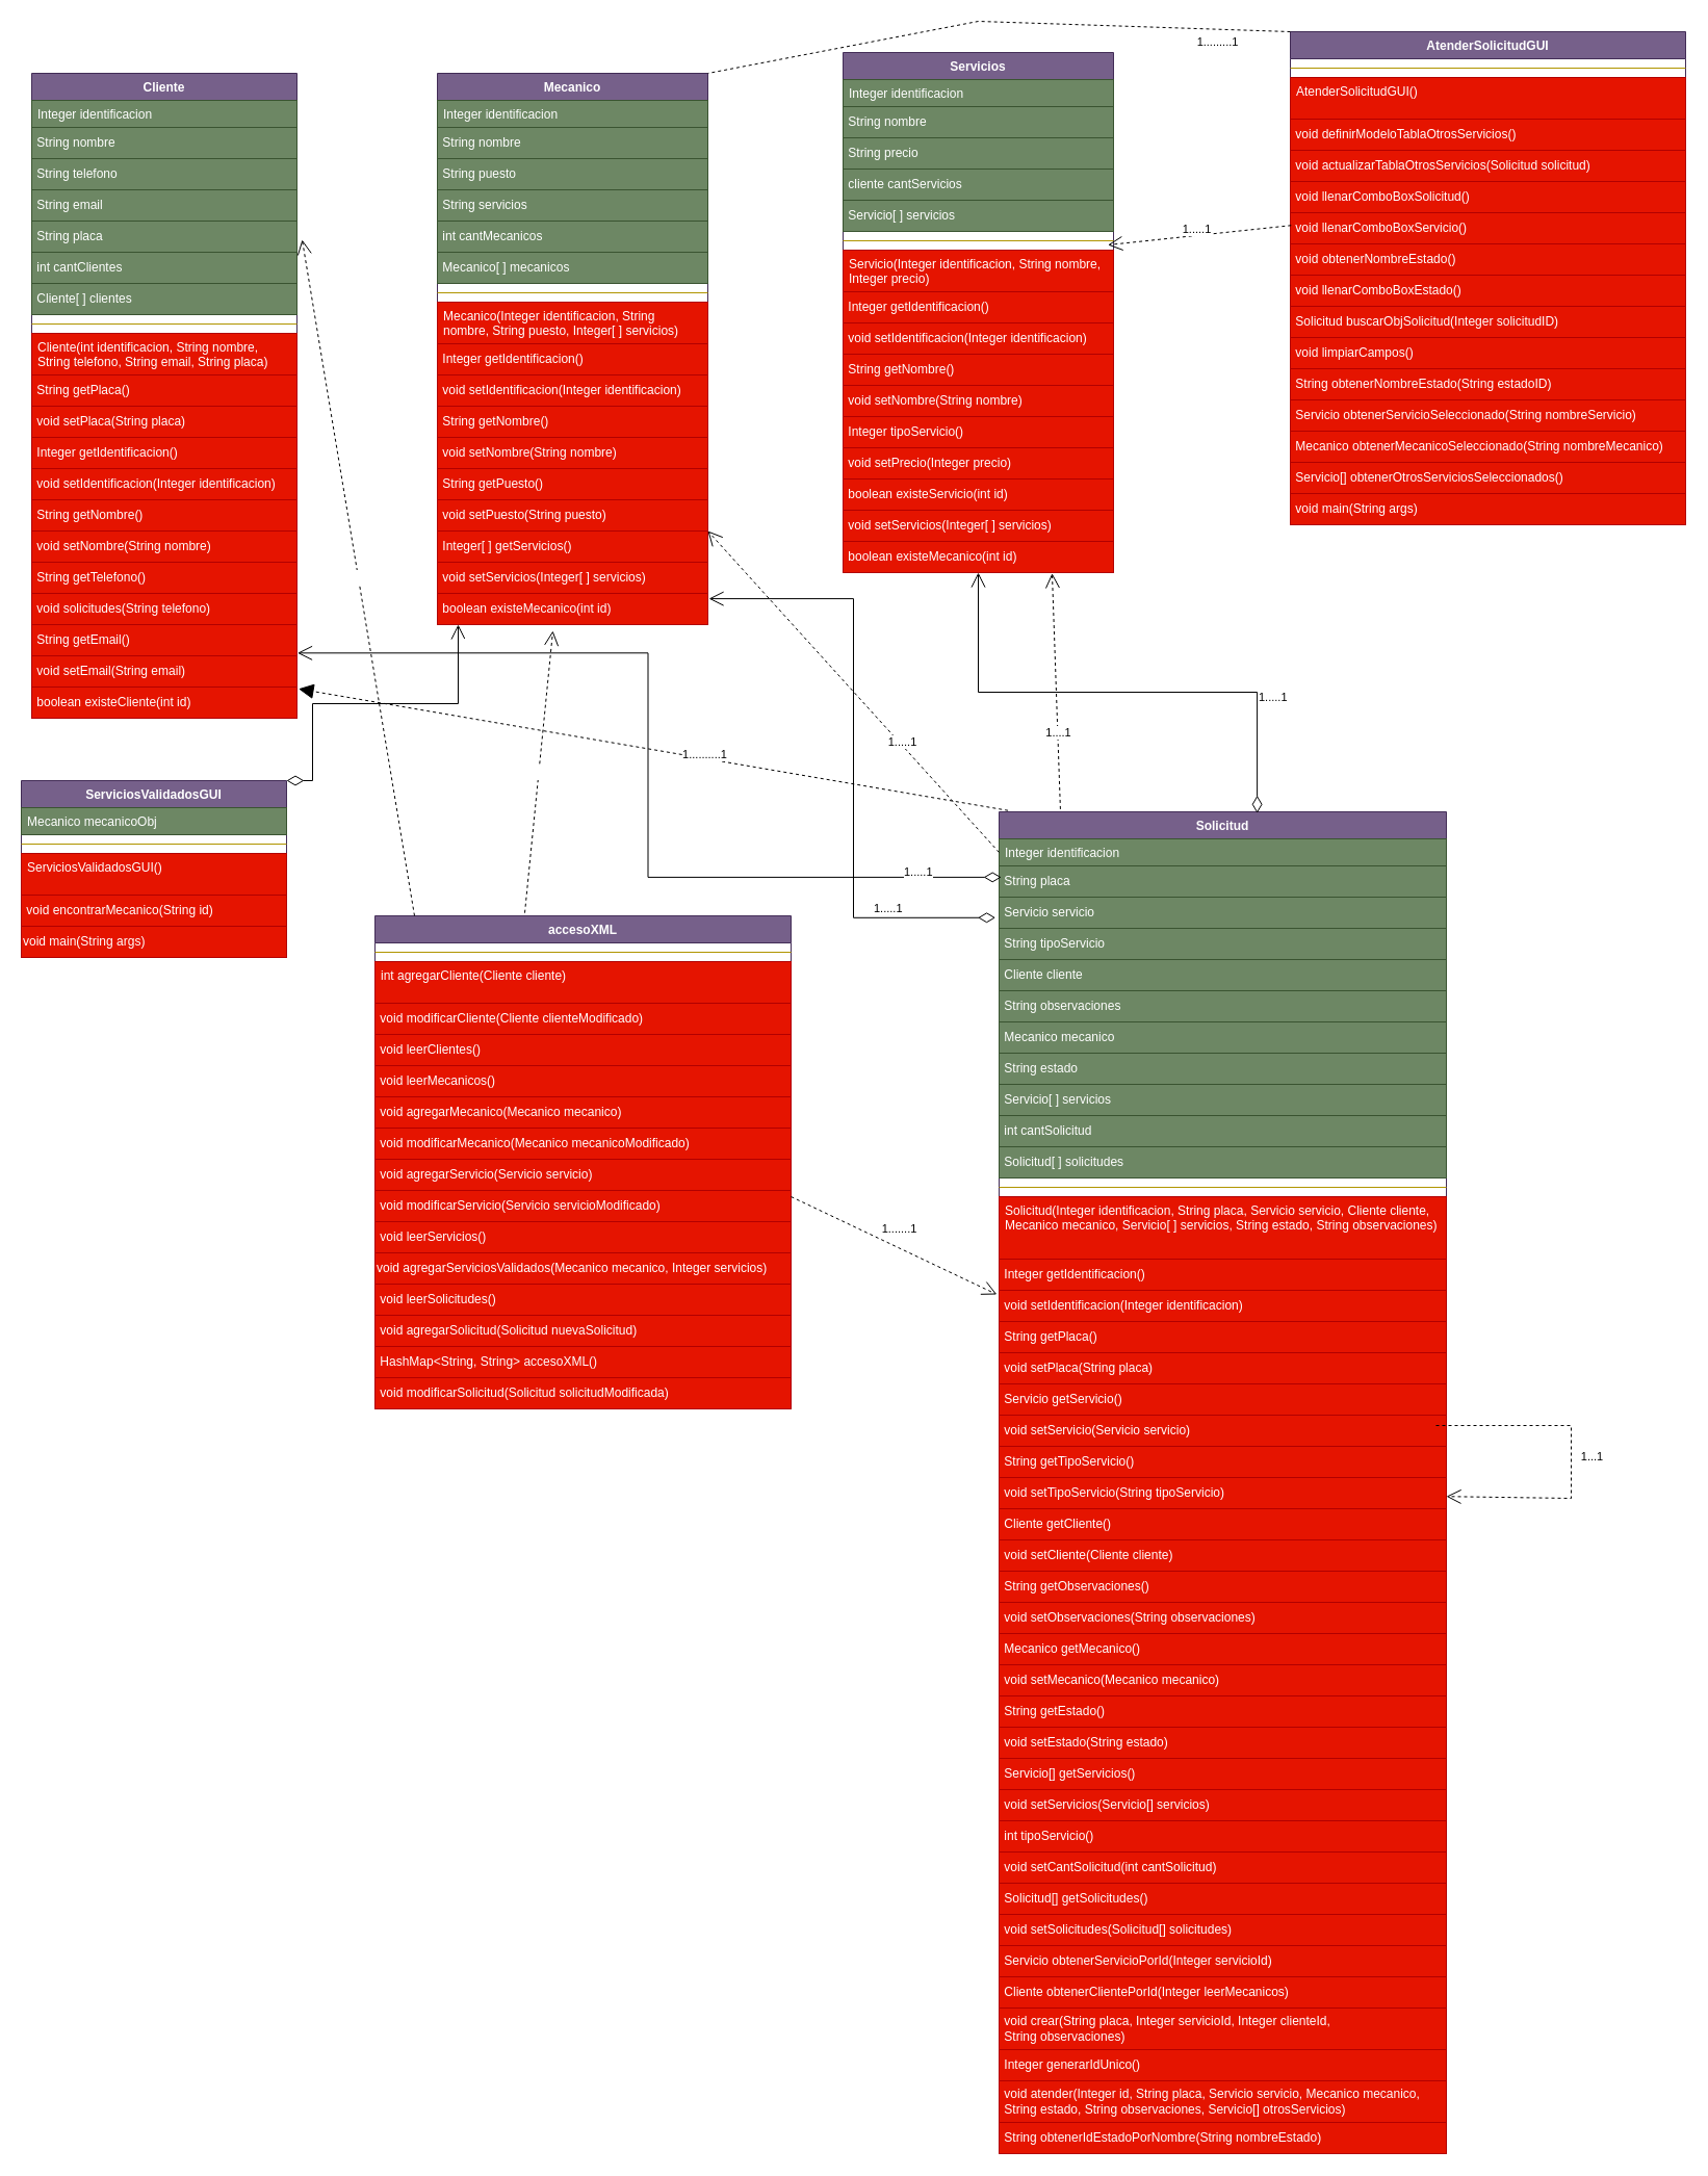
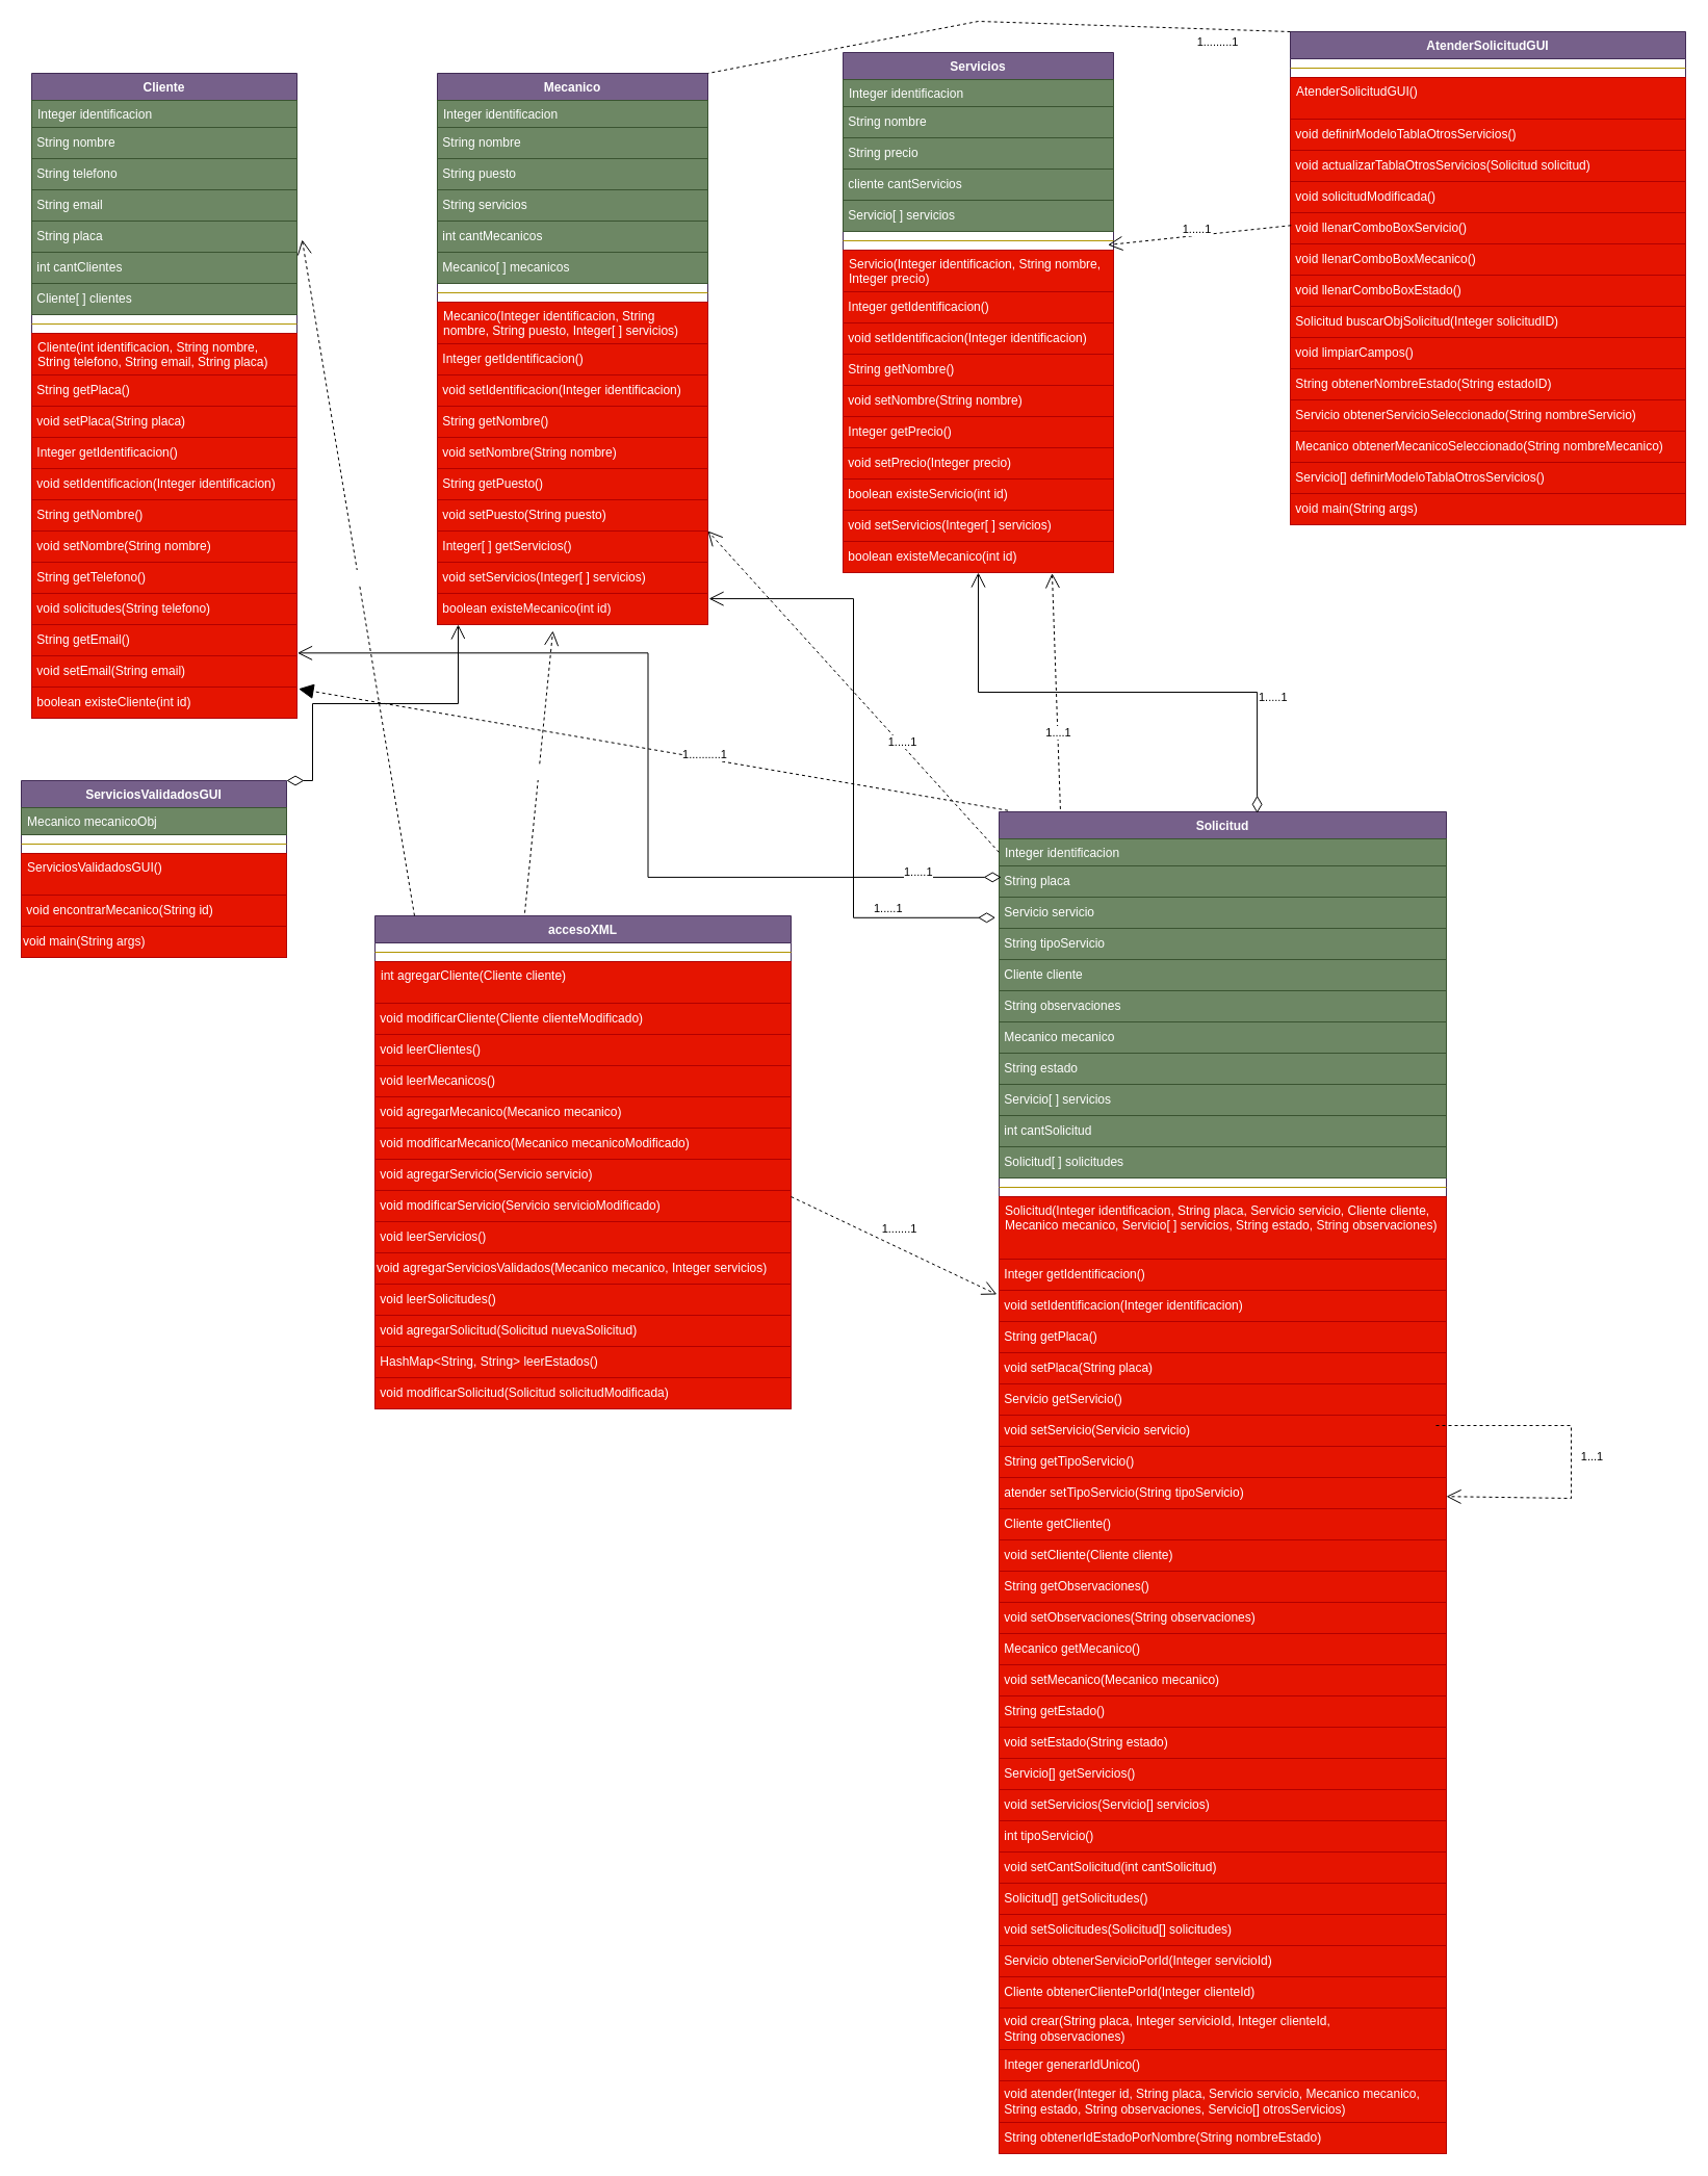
- <mxCell id="138" value="&amp;nbsp;void llenarComboBoxSolicitud()" style="text;html=1;align=left;verticalAlign=middle;resizable=0;points=[];autosize=1;strokeColor=#B20000;fillColor=#e51400;fontColor=#ffffff;" vertex="1" parent="133"><mxGeometry y="144" width="380" height="30" as="geometry" /></mxCell>
+ <mxCell id="138" value="&amp;nbsp;void solicitudModificada()" style="text;html=1;align=left;verticalAlign=middle;resizable=0;points=[];autosize=1;strokeColor=#B20000;fillColor=#e51400;fontColor=#ffffff;" vertex="1" parent="133"><mxGeometry y="144" width="380" height="30" as="geometry" /></mxCell>
- <mxCell id="140" value="&amp;nbsp;void obtenerNombreEstado()" style="text;html=1;align=left;verticalAlign=middle;resizable=0;points=[];autosize=1;strokeColor=#B20000;fillColor=#e51400;fontColor=#ffffff;" vertex="1" parent="133"><mxGeometry y="204" width="380" height="30" as="geometry" /></mxCell>
+ <mxCell id="140" value="&amp;nbsp;void llenarComboBoxMecanico()" style="text;html=1;align=left;verticalAlign=middle;resizable=0;points=[];autosize=1;strokeColor=#B20000;fillColor=#e51400;fontColor=#ffffff;" vertex="1" parent="133"><mxGeometry y="204" width="380" height="30" as="geometry" /></mxCell>
- <mxCell id="53" value="&amp;nbsp;Integer tipoServicio()" style="text;html=1;align=left;verticalAlign=middle;resizable=0;points=[];autosize=1;strokeColor=#B20000;fillColor=#e51400;fontColor=#ffffff;" parent="41" vertex="1"><mxGeometry y="350" width="260" height="30" as="geometry" /></mxCell>
+ <mxCell id="53" value="&amp;nbsp;Integer getPrecio()" style="text;html=1;align=left;verticalAlign=middle;resizable=0;points=[];autosize=1;strokeColor=#B20000;fillColor=#e51400;fontColor=#ffffff;" parent="41" vertex="1"><mxGeometry y="350" width="260" height="30" as="geometry" /></mxCell>
- <mxCell id="147" value="&amp;nbsp;Servicio[] obtenerOtrosServiciosSeleccionados()" style="text;html=1;align=left;verticalAlign=middle;resizable=0;points=[];autosize=1;strokeColor=#B20000;fillColor=#e51400;fontColor=#ffffff;" vertex="1" parent="133"><mxGeometry y="414" width="380" height="30" as="geometry" /></mxCell>
+ <mxCell id="147" value="&amp;nbsp;Servicio[] definirModeloTablaOtrosServicios()" style="text;html=1;align=left;verticalAlign=middle;resizable=0;points=[];autosize=1;strokeColor=#B20000;fillColor=#e51400;fontColor=#ffffff;" vertex="1" parent="133"><mxGeometry y="414" width="380" height="30" as="geometry" /></mxCell>
- <mxCell id="78" value="&amp;nbsp;HashMap&amp;lt;String, String&amp;gt; accesoXML()" style="text;html=1;align=left;verticalAlign=middle;resizable=0;points=[];autosize=1;strokeColor=#B20000;fillColor=#e51400;fontColor=#ffffff;" vertex="1" parent="64"><mxGeometry y="414" width="400" height="30" as="geometry" /></mxCell>
+ <mxCell id="78" value="&amp;nbsp;HashMap&amp;lt;String, String&amp;gt; leerEstados()" style="text;html=1;align=left;verticalAlign=middle;resizable=0;points=[];autosize=1;strokeColor=#B20000;fillColor=#e51400;fontColor=#ffffff;" vertex="1" parent="64"><mxGeometry y="414" width="400" height="30" as="geometry" /></mxCell>
- <mxCell id="104" value="&amp;nbsp;void setTipoServicio(String tipoServicio)" style="text;html=1;align=left;verticalAlign=middle;resizable=0;points=[];autosize=1;strokeColor=#B20000;fillColor=#e51400;fontColor=#ffffff;" vertex="1" parent="83"><mxGeometry y="640" width="430" height="30" as="geometry" /></mxCell>
+ <mxCell id="104" value="&amp;nbsp;atender setTipoServicio(String tipoServicio)" style="text;html=1;align=left;verticalAlign=middle;resizable=0;points=[];autosize=1;strokeColor=#B20000;fillColor=#e51400;fontColor=#ffffff;" vertex="1" parent="83"><mxGeometry y="640" width="430" height="30" as="geometry" /></mxCell>
- <mxCell id="120" value="&amp;nbsp;Cliente obtenerClientePorId(Integer leerMecanicos)" style="text;html=1;align=left;verticalAlign=middle;resizable=0;points=[];autosize=1;strokeColor=#B20000;fillColor=#e51400;fontColor=#ffffff;" vertex="1" parent="83"><mxGeometry y="1120" width="430" height="30" as="geometry" /></mxCell>
+ <mxCell id="120" value="&amp;nbsp;Cliente obtenerClientePorId(Integer clienteId)" style="text;html=1;align=left;verticalAlign=middle;resizable=0;points=[];autosize=1;strokeColor=#B20000;fillColor=#e51400;fontColor=#ffffff;" vertex="1" parent="83"><mxGeometry y="1120" width="430" height="30" as="geometry" /></mxCell>
